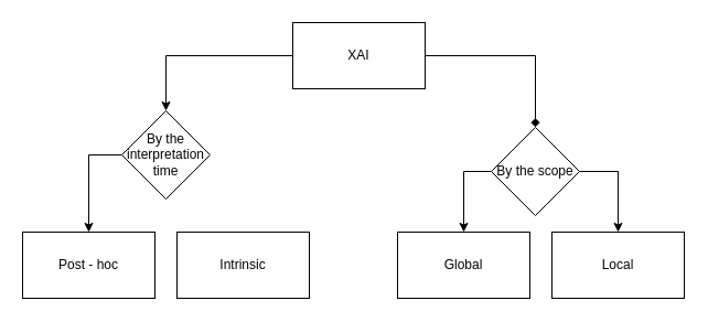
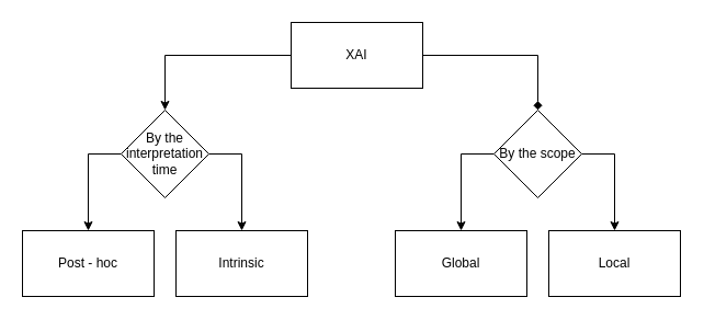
- <mxCell id="10" value="By the scope" style="rhombus;whiteSpace=wrap;html=1;" vertex="1" parent="1"><mxGeometry x="445" y="115" width="80" height="80" as="geometry" /></mxCell>
+ <mxCell id="10" value="By the scope" style="rhombus;whiteSpace=wrap;html=1;" vertex="1" parent="1"><mxGeometry x="450" y="100" width="80" height="80" as="geometry" /></mxCell>
+ <mxCell id="6" style="edgeStyle=orthogonalEdgeStyle;rounded=0;orthogonalLoop=1;jettySize=auto;html=1;exitX=1;exitY=0.5;exitDx=0;exitDy=0;entryX=0.5;entryY=0;entryDx=0;entryDy=0;" edge="1" parent="1" source="7" target="12"><mxGeometry relative="1" as="geometry" /></mxCell>
